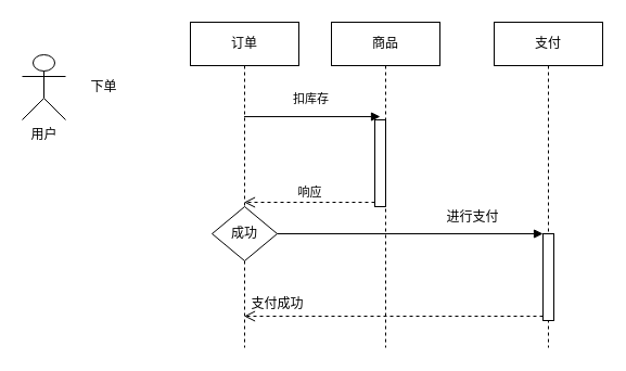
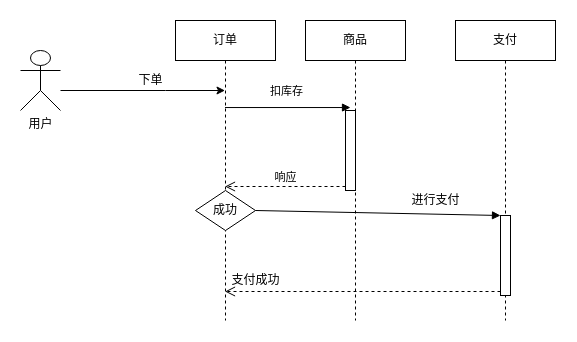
- <mxCell id="9" value="下单" style="text;html=1;align=center;verticalAlign=middle;resizable=0;points=[];autosize=1;" vertex="1" parent="1"><mxGeometry x="75" y="70" width="40" height="20" as="geometry" /></mxCell>
+ <mxCell id="9" value="下单" style="text;html=1;align=center;verticalAlign=middle;resizable=0;points=[];autosize=1;" vertex="1" parent="1"><mxGeometry x="130" y="70" width="40" height="20" as="geometry" /></mxCell>
+ <mxCell id="7" value="" style="edgeStyle=orthogonalEdgeStyle;rounded=0;orthogonalLoop=1;jettySize=auto;html=1;" edge="1" parent="1" source="8" target="2"><mxGeometry relative="1" as="geometry"><Array as="points"><mxPoint x="165" y="90" /><mxPoint x="165" y="90" /></Array></mxGeometry></mxCell>
- <mxCell id="3" value="成功" style="rhombus;whiteSpace=wrap;html=1;" vertex="1" parent="2"><mxGeometry x="20" y="170" width="60" height="50" as="geometry" /></mxCell>
+ <mxCell id="3" value="成功" style="rhombus;whiteSpace=wrap;html=1;" vertex="1" parent="2"><mxGeometry x="20" y="170" width="60" height="40" as="geometry" /></mxCell>
